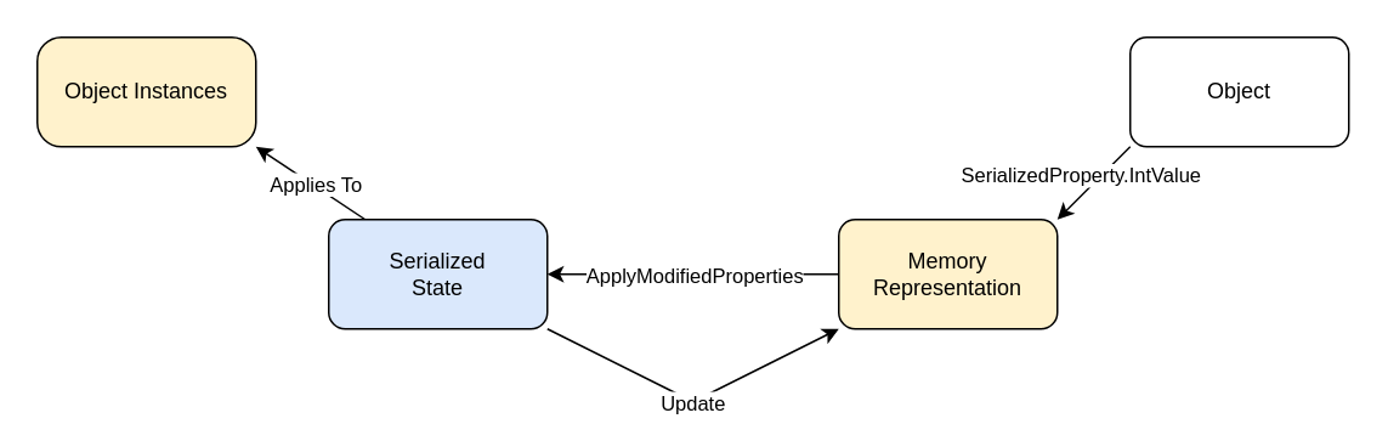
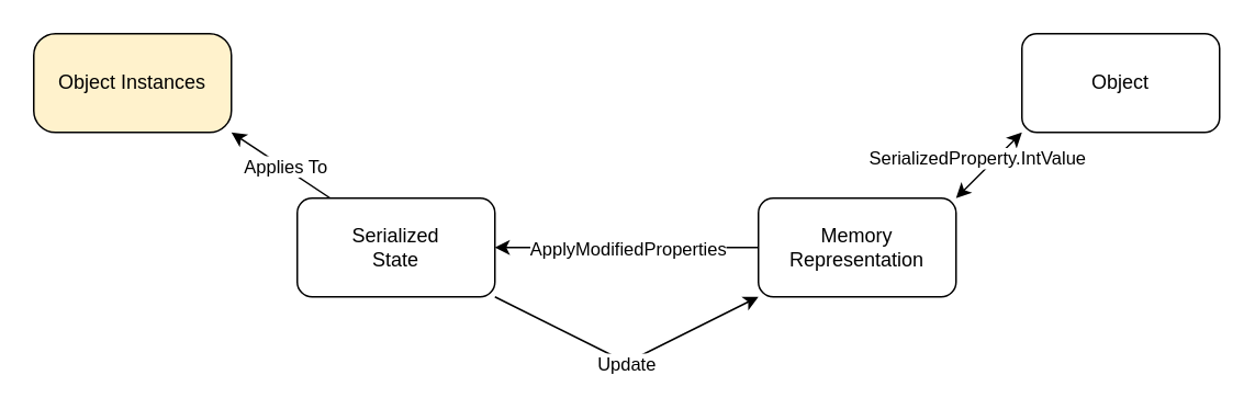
- <mxCell id="4" value="" style="endArrow=none;startArrow=classic;html=1;entryX=0;entryY=1;entryDx=0;entryDy=0;exitX=1;exitY=0;exitDx=0;exitDy=0;" edge="1" parent="1" source="9" target="3"><mxGeometry width="50" height="50" relative="1" as="geometry"><mxPoint x="550" y="280" as="sourcePoint" /><mxPoint x="600" y="230" as="targetPoint" /></mxGeometry></mxCell>
+ <mxCell id="4" value="" style="endArrow=classic;startArrow=classic;html=1;entryX=0;entryY=1;entryDx=0;entryDy=0;exitX=1;exitY=0;exitDx=0;exitDy=0;" edge="1" parent="1" source="9" target="3"><mxGeometry width="50" height="50" relative="1" as="geometry"><mxPoint x="550" y="280" as="sourcePoint" /><mxPoint x="600" y="230" as="targetPoint" /></mxGeometry></mxCell>
- <mxCell id="8" value="&lt;div&gt;Serialized&lt;/div&gt;&lt;div&gt;State&lt;br&gt;&lt;/div&gt;" style="rounded=1;whiteSpace=wrap;html=1;fillColor=#dae8fc;" vertex="1" parent="1"><mxGeometry x="180" y="120" width="120" height="60" as="geometry" /></mxCell>
+ <mxCell id="8" value="&lt;div&gt;Serialized&lt;/div&gt;&lt;div&gt;State&lt;br&gt;&lt;/div&gt;" style="rounded=1;whiteSpace=wrap;html=1;" vertex="1" parent="1"><mxGeometry x="180" y="120" width="120" height="60" as="geometry" /></mxCell>
- <mxCell id="9" value="&lt;div&gt;Memory&lt;/div&gt;&lt;div&gt;Representation&lt;br&gt;&lt;/div&gt;" style="rounded=1;whiteSpace=wrap;html=1;fillColor=#fff2cc;" vertex="1" parent="1"><mxGeometry x="460" y="120" width="120" height="60" as="geometry" /></mxCell>
+ <mxCell id="9" value="&lt;div&gt;Memory&lt;/div&gt;&lt;div&gt;Representation&lt;br&gt;&lt;/div&gt;" style="rounded=1;whiteSpace=wrap;html=1;" vertex="1" parent="1"><mxGeometry x="460" y="120" width="120" height="60" as="geometry" /></mxCell>
